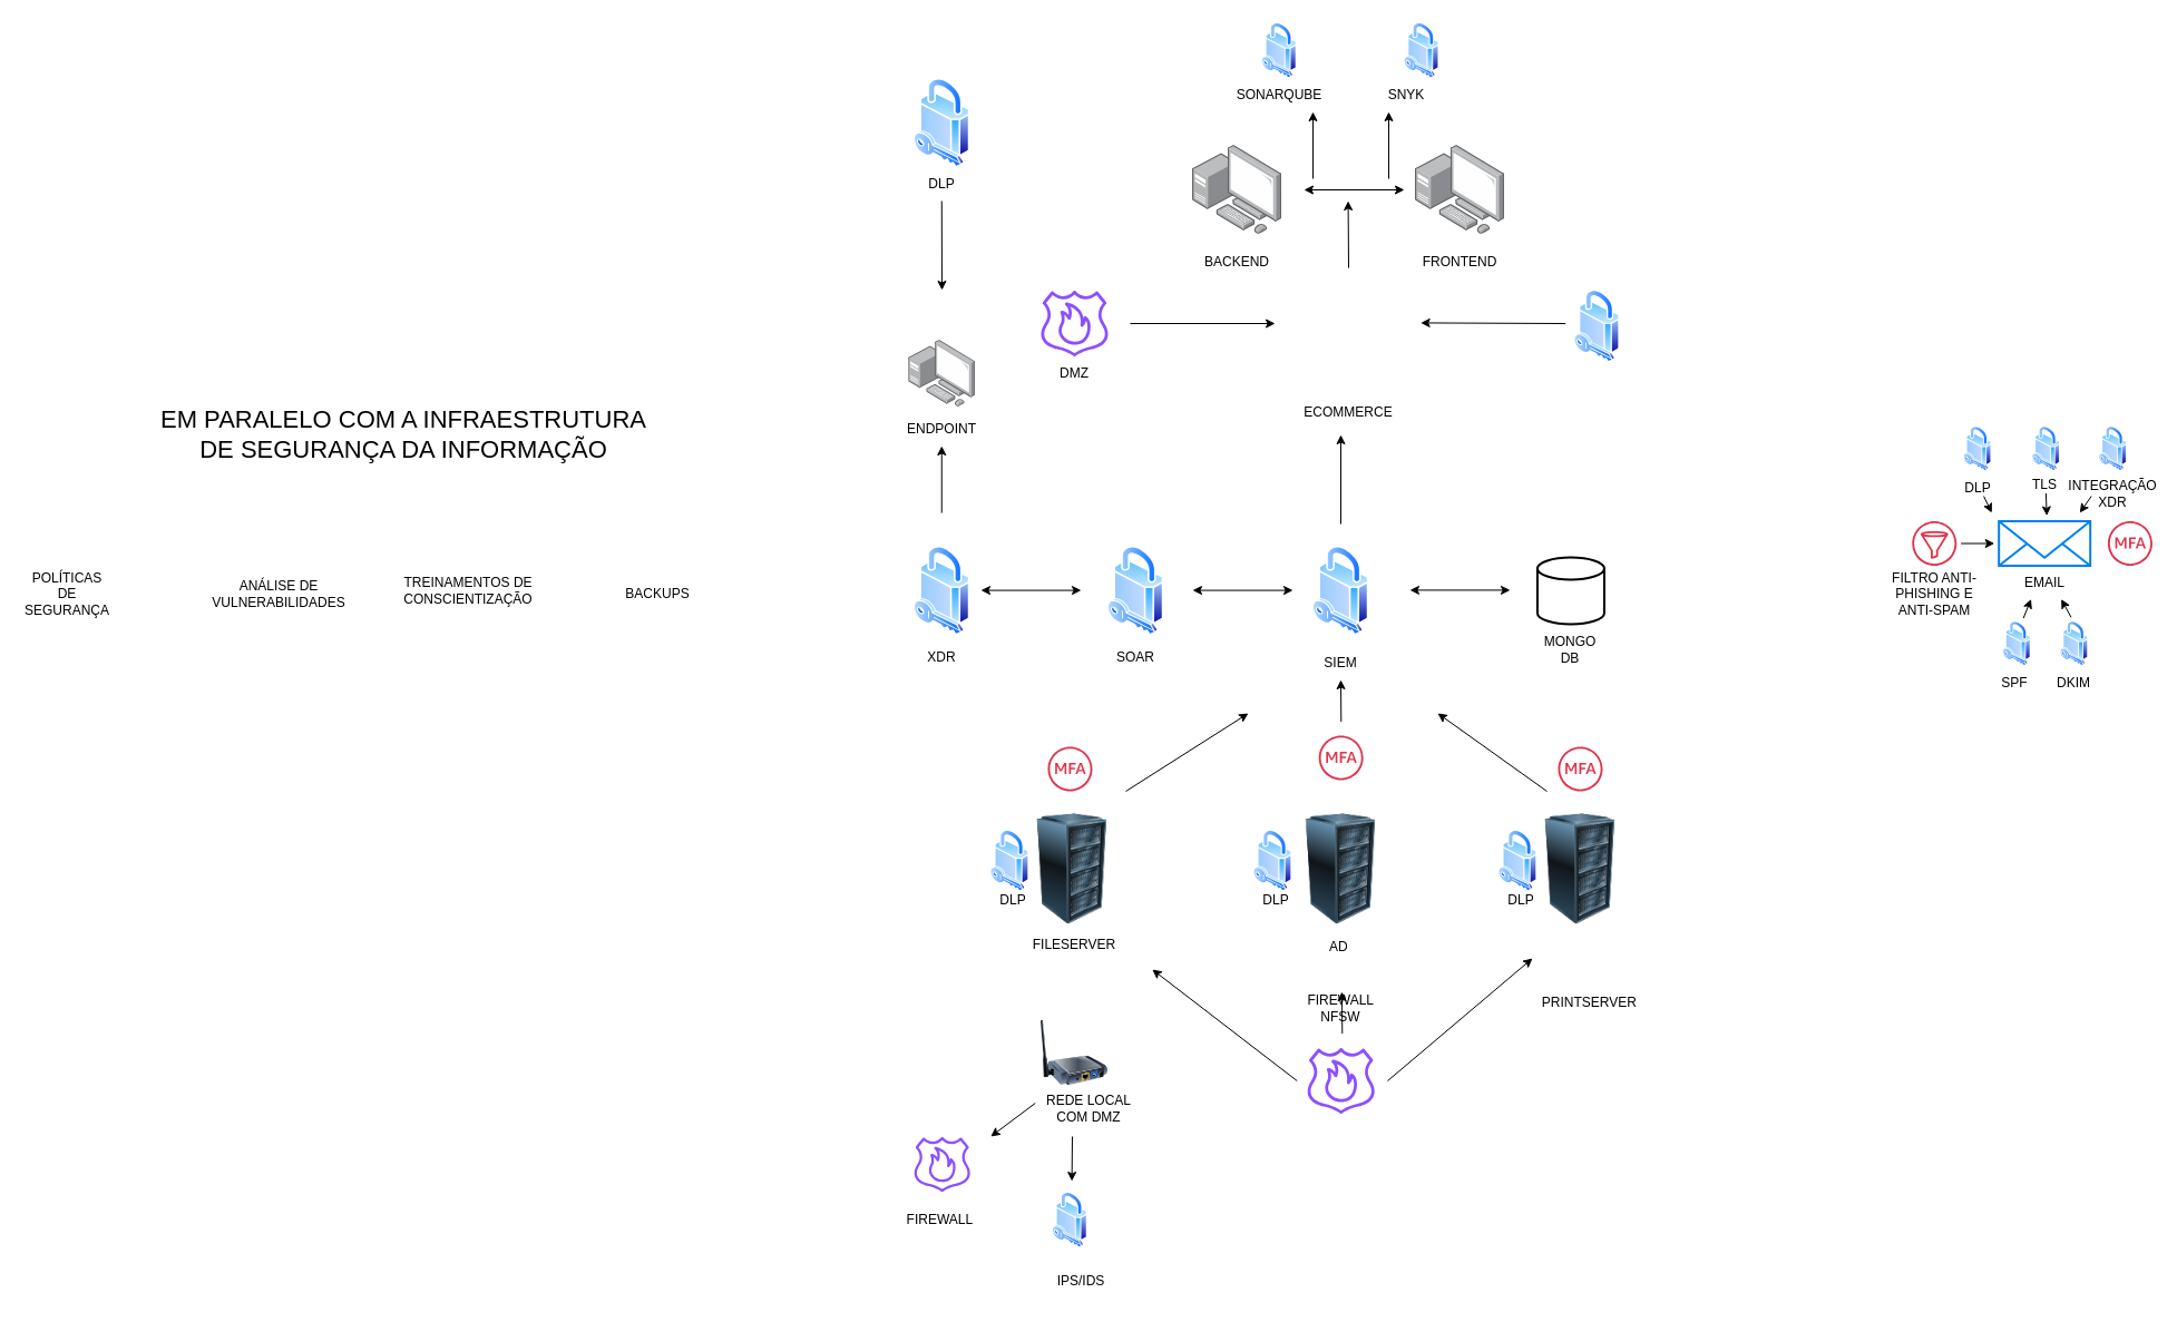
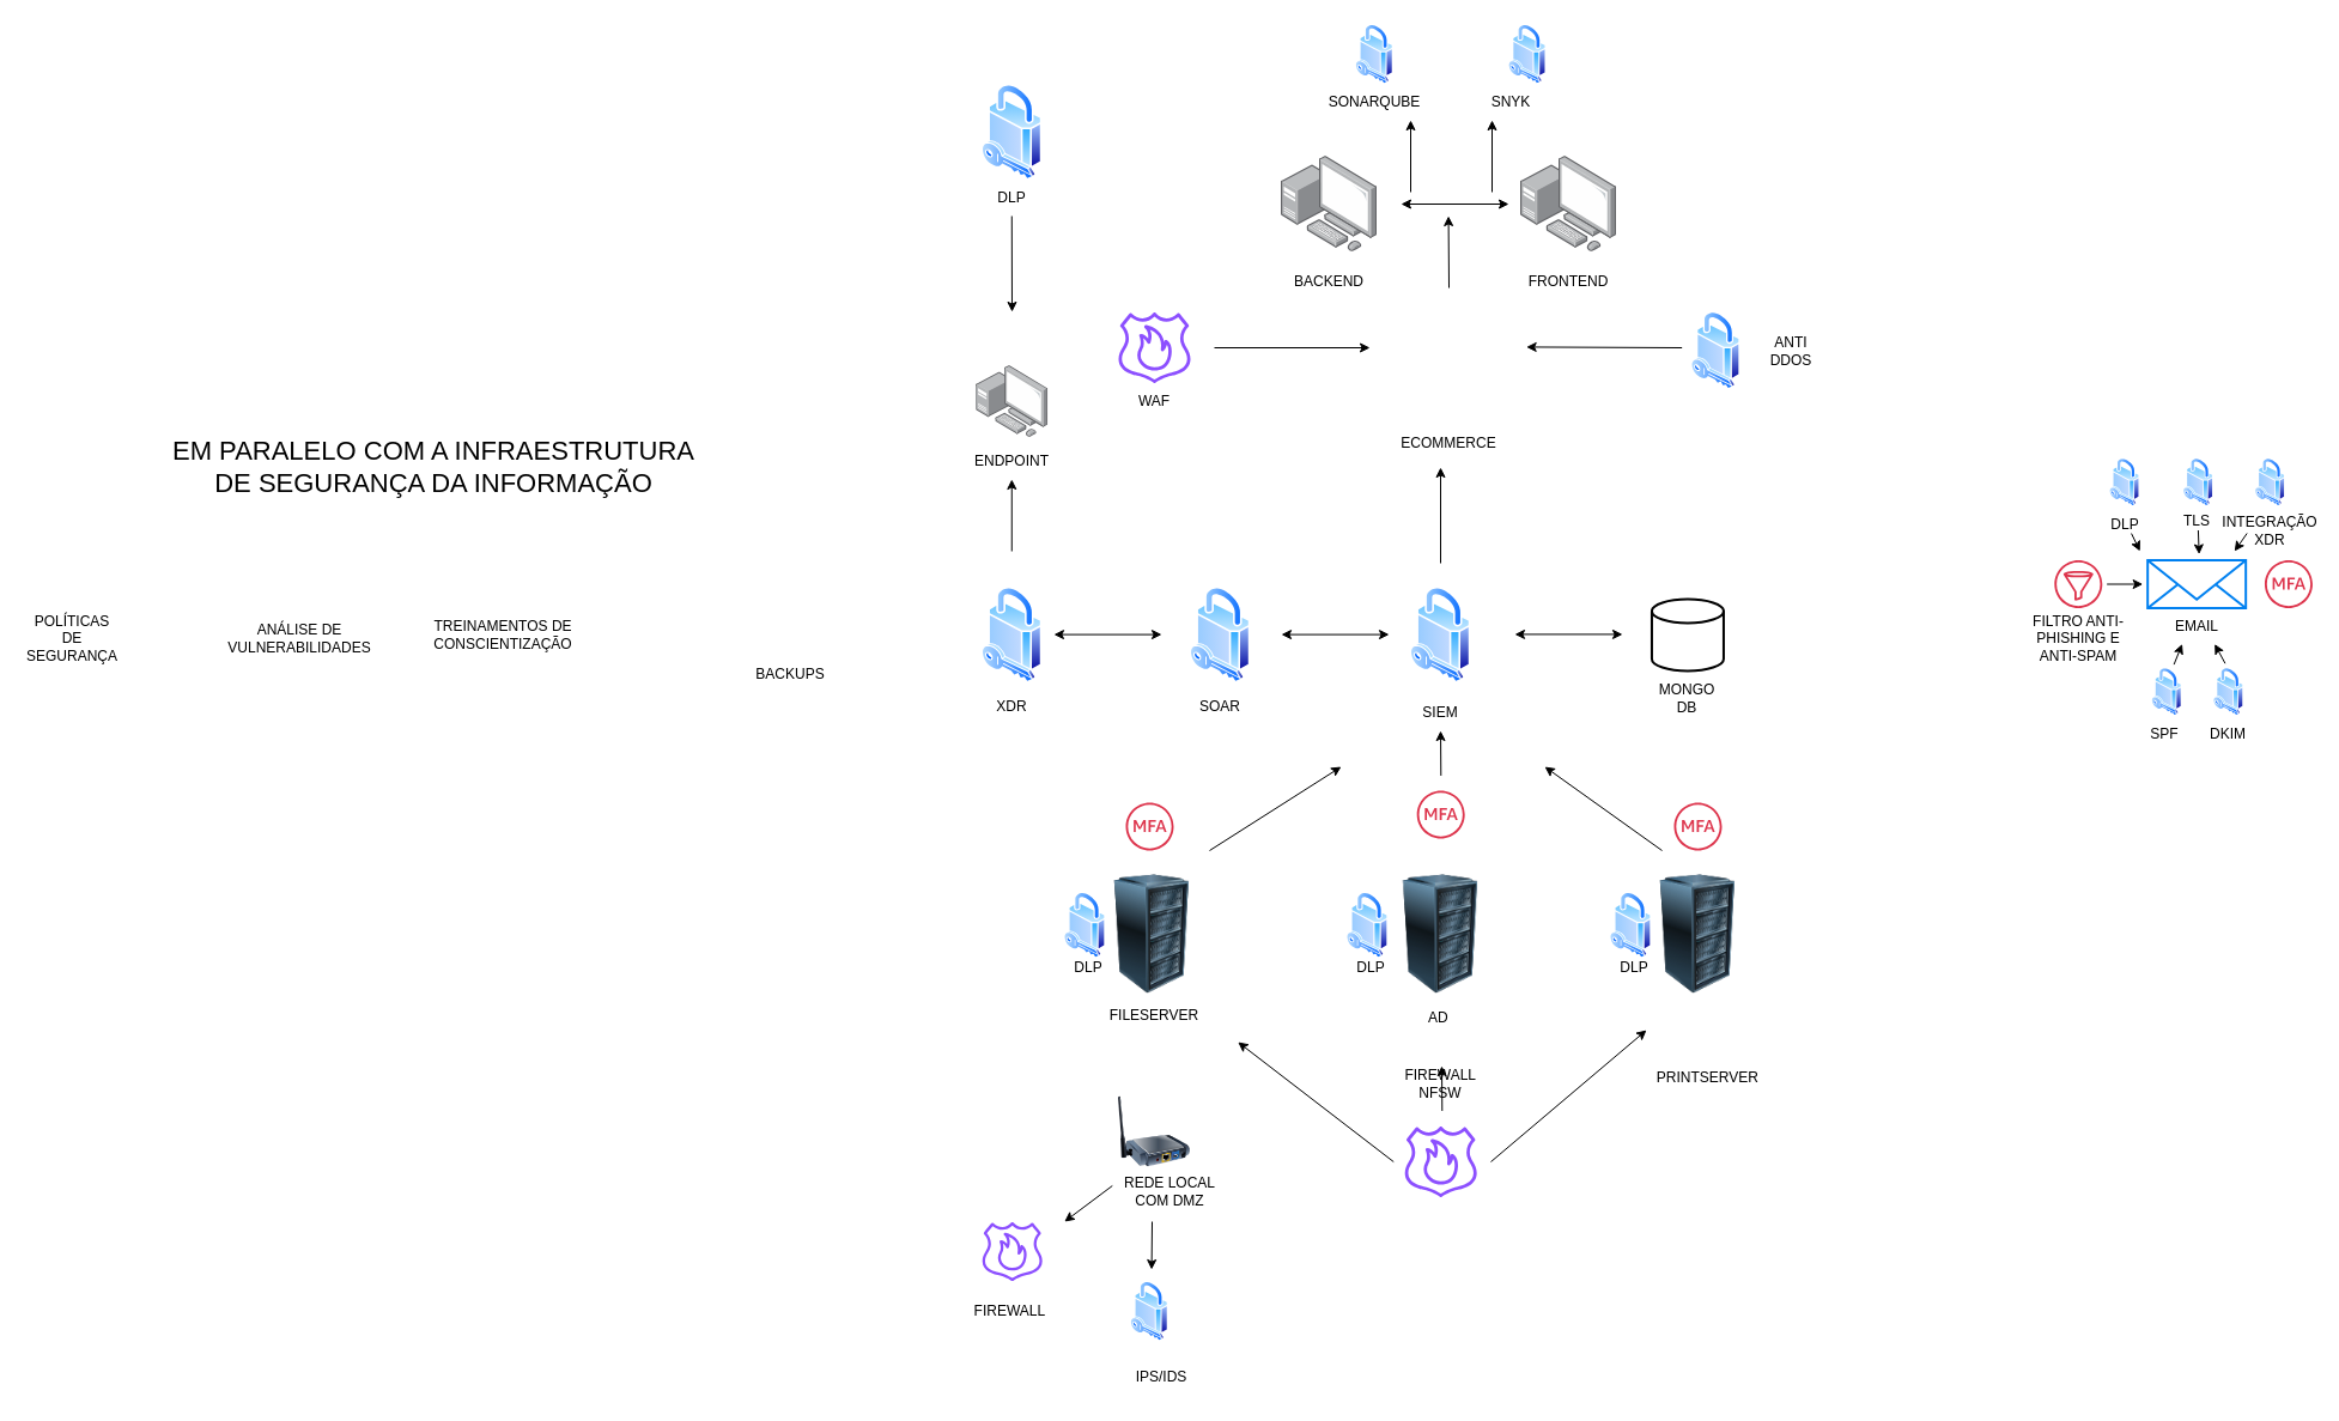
+ <mxCell id="85" value="ANTI DDOS" style="text;strokeColor=none;align=center;fillColor=none;html=1;verticalAlign=middle;whiteSpace=wrap;rounded=0;" vertex="1" parent="1"><mxGeometry x="1466.27" y="277.5" width="60" height="30" as="geometry" /></mxCell>
- <mxCell id="9" value="DMZ" style="text;strokeColor=none;align=center;fillColor=none;html=1;verticalAlign=middle;whiteSpace=wrap;rounded=0;" vertex="1" parent="1"><mxGeometry x="934" y="320" width="60" height="30" as="geometry" /></mxCell>
+ <mxCell id="9" value="WAF" style="text;strokeColor=none;align=center;fillColor=none;html=1;verticalAlign=middle;whiteSpace=wrap;rounded=0;" vertex="1" parent="1"><mxGeometry x="934" y="320" width="60" height="30" as="geometry" /></mxCell>
- <mxCell id="96" value="BACKUPS" style="text;strokeColor=none;align=center;fillColor=none;html=1;verticalAlign=middle;whiteSpace=wrap;rounded=0;" vertex="1" parent="1"><mxGeometry x="560" y="517.5" width="60" height="30" as="geometry" /></mxCell>
+ <mxCell id="96" value="BACKUPS" style="text;strokeColor=none;align=center;fillColor=none;html=1;verticalAlign=middle;whiteSpace=wrap;rounded=0;" vertex="1" parent="1"><mxGeometry x="630" y="547.5" width="60" height="30" as="geometry" /></mxCell>
